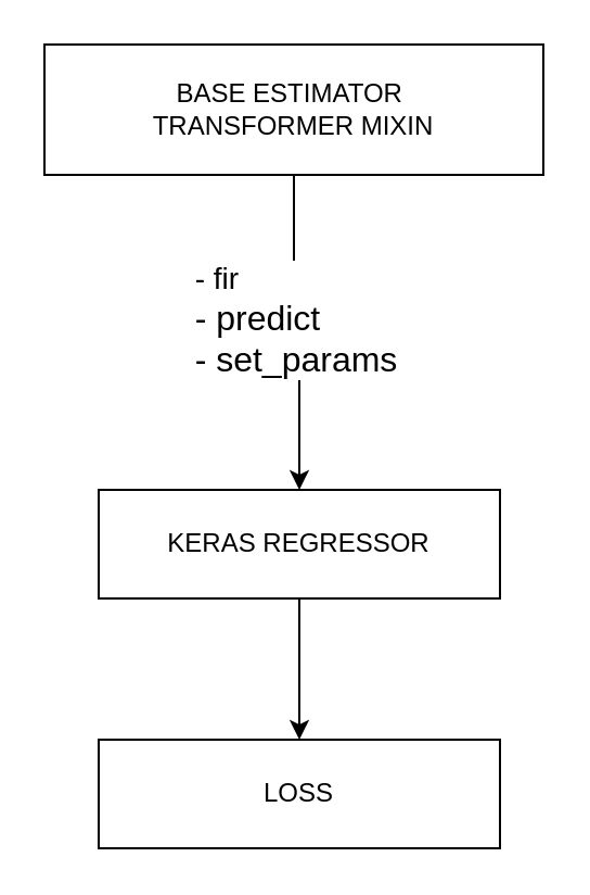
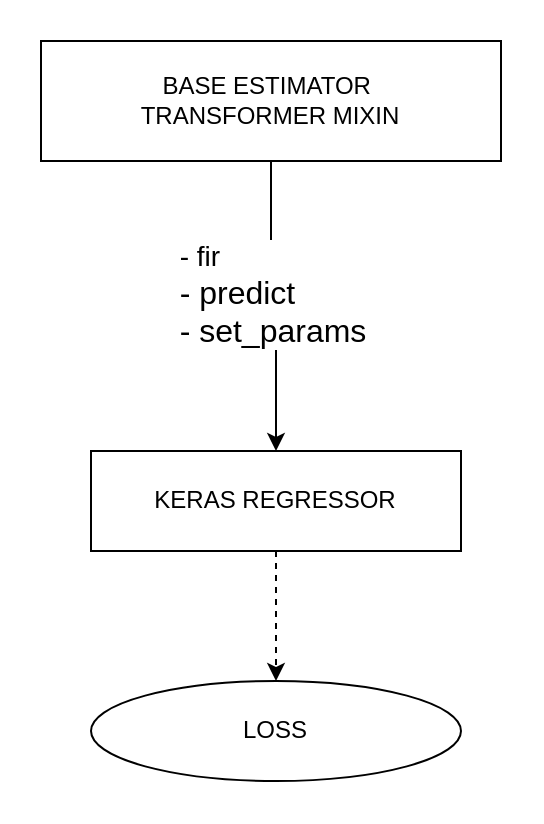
- <mxCell id="2" value="" style="edgeStyle=orthogonalEdgeStyle;rounded=0;orthogonalLoop=1;jettySize=auto;html=1;" edge="1" parent="1" source="3" target="7"><mxGeometry relative="1" as="geometry" /></mxCell>
+ <mxCell id="2" value="" style="edgeStyle=orthogonalEdgeStyle;rounded=0;orthogonalLoop=1;jettySize=auto;html=1;dashed=1;" edge="1" parent="1" source="3" target="7"><mxGeometry relative="1" as="geometry" /></mxCell>
- <mxCell id="7" value="LOSS" style="rounded=0;whiteSpace=wrap;html=1;" vertex="1" parent="1"><mxGeometry x="45" y="340" width="185" height="50" as="geometry" /></mxCell>
+ <mxCell id="7" value="LOSS" style="ellipse;whiteSpace=wrap;html=1;" vertex="1" parent="1"><mxGeometry x="45" y="340" width="185" height="50" as="geometry" /></mxCell>
